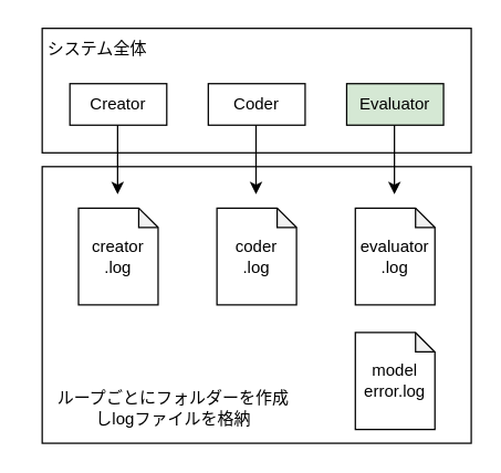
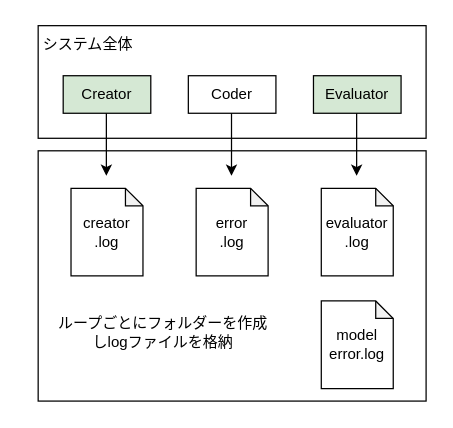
- <mxCell id="5" value="Creator" style="rounded=0;whiteSpace=wrap;html=1;" vertex="1" parent="1"><mxGeometry x="50" y="60" width="70" height="30" as="geometry" /></mxCell>
+ <mxCell id="5" value="Creator" style="rounded=0;whiteSpace=wrap;html=1;fillColor=#d5e8d4;" vertex="1" parent="1"><mxGeometry x="50" y="60" width="70" height="30" as="geometry" /></mxCell>
- <mxCell id="12" value="coder&lt;br&gt;.log" style="shape=note;whiteSpace=wrap;html=1;backgroundOutline=1;darkOpacity=0.05;size=14;" vertex="1" parent="1"><mxGeometry x="156.25" y="150" width="57.5" height="70" as="geometry" /></mxCell>
+ <mxCell id="12" value="error&lt;br&gt;.log" style="shape=note;whiteSpace=wrap;html=1;backgroundOutline=1;darkOpacity=0.05;size=14;" vertex="1" parent="1"><mxGeometry x="156.25" y="150" width="57.5" height="70" as="geometry" /></mxCell>
- <mxCell id="15" value="ループごとにフォルダーを作成しlogファイルを格納" style="text;html=1;strokeColor=none;fillColor=none;align=center;verticalAlign=middle;whiteSpace=wrap;rounded=0;" vertex="1" parent="1"><mxGeometry x="40" y="280" width="170" height="30" as="geometry" /></mxCell>
+ <mxCell id="15" value="ループごとにフォルダーを作成しlogファイルを格納" style="text;html=1;strokeColor=none;fillColor=none;align=center;verticalAlign=middle;whiteSpace=wrap;rounded=0;" vertex="1" parent="1"><mxGeometry x="45" y="250" width="170" height="30" as="geometry" /></mxCell>
